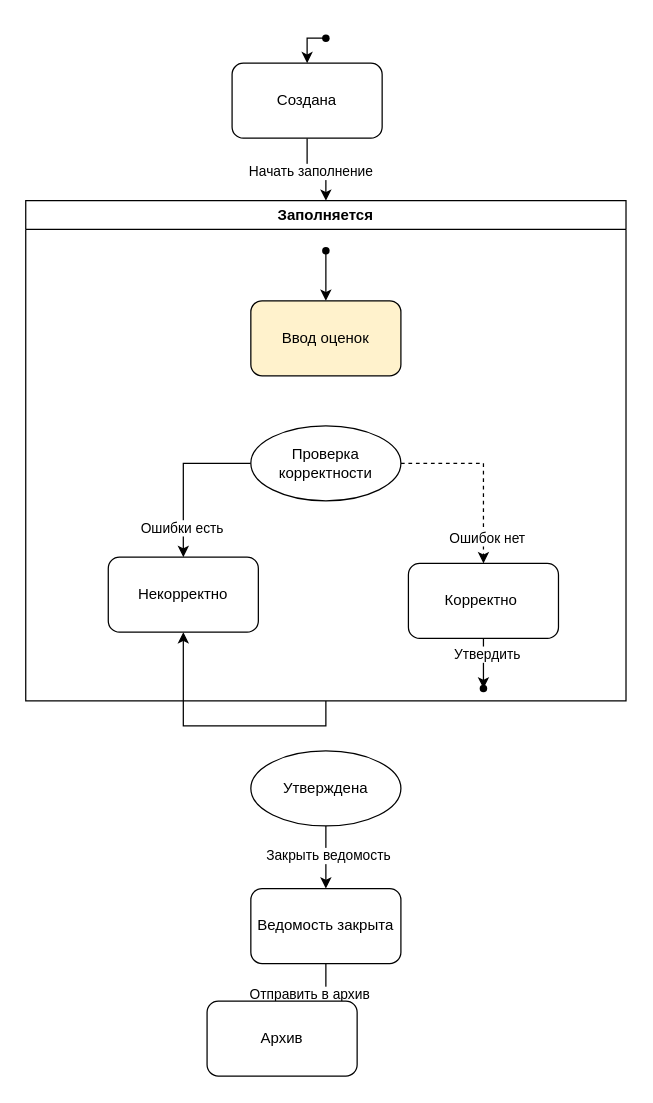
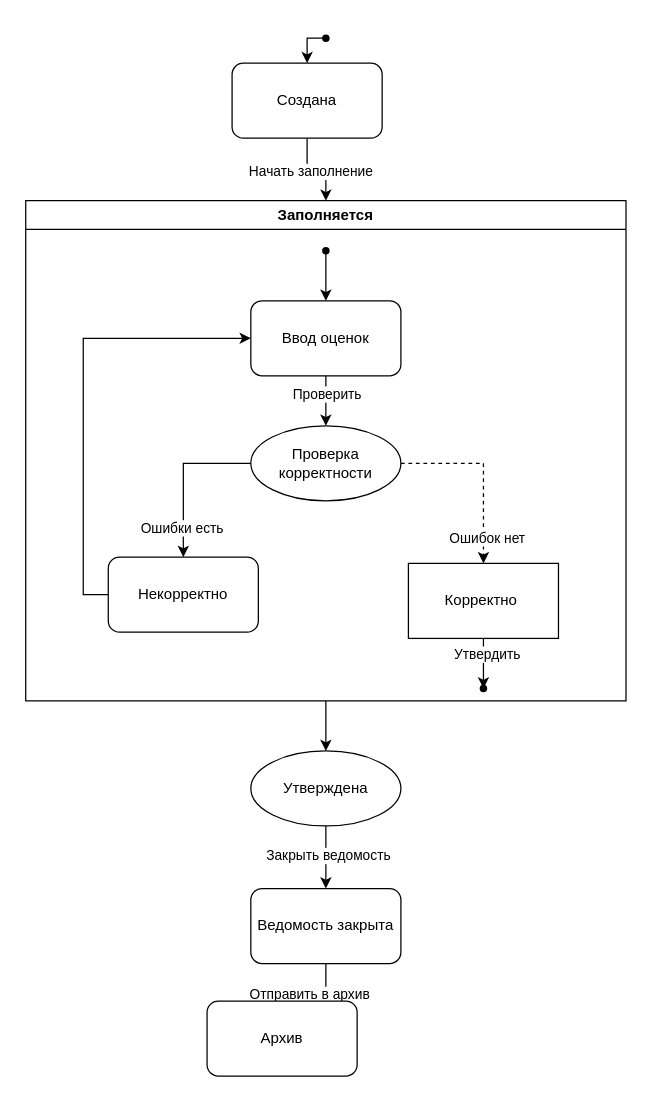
- <mxCell id="13" value="Ввод оценок" style="rounded=1;whiteSpace=wrap;html=1;fillColor=#fff2cc;" vertex="1" parent="8"><mxGeometry x="180" y="80" width="120" height="60" as="geometry" /></mxCell>
+ <mxCell id="13" value="Ввод оценок" style="rounded=1;whiteSpace=wrap;html=1;" vertex="1" parent="8"><mxGeometry x="180" y="80" width="120" height="60" as="geometry" /></mxCell>
+ <mxCell id="11" value="" style="edgeStyle=orthogonalEdgeStyle;rounded=0;orthogonalLoop=1;jettySize=auto;html=1;" edge="1" parent="8" source="13" target="18"><mxGeometry relative="1" as="geometry" /></mxCell>
+ <mxCell id="12" value="Проверить" style="edgeLabel;html=1;align=center;verticalAlign=middle;resizable=0;points=[];" vertex="1" connectable="0" parent="11"><mxGeometry x="-0.3" relative="1" as="geometry"><mxPoint as="offset" /></mxGeometry></mxCell>
+ <mxCell id="20" style="edgeStyle=orthogonalEdgeStyle;rounded=0;orthogonalLoop=1;jettySize=auto;html=1;entryX=0;entryY=0.5;entryDx=0;entryDy=0;" edge="1" parent="8" source="21" target="13"><mxGeometry relative="1" as="geometry"><Array as="points"><mxPoint x="46" y="315" /><mxPoint x="46" y="110" /></Array></mxGeometry></mxCell>
- <mxCell id="19" value="Корректно&amp;nbsp;" style="rounded=1;whiteSpace=wrap;html=1;" vertex="1" parent="8"><mxGeometry x="306" y="290" width="120" height="60" as="geometry" /></mxCell>
+ <mxCell id="19" value="Корректно&amp;nbsp;" style="whiteSpace=wrap;html=1;rounded=0;" vertex="1" parent="8"><mxGeometry x="306" y="290" width="120" height="60" as="geometry" /></mxCell>
- <mxCell id="7" style="edgeStyle=orthogonalEdgeStyle;rounded=0;orthogonalLoop=1;jettySize=auto;html=1;exitX=0.5;exitY=1;exitDx=0;exitDy=0;" edge="1" parent="1" source="8" target="21"><mxGeometry relative="1" as="geometry" /></mxCell>
+ <mxCell id="7" style="edgeStyle=orthogonalEdgeStyle;rounded=0;orthogonalLoop=1;jettySize=auto;html=1;exitX=0.5;exitY=1;exitDx=0;exitDy=0;" edge="1" parent="1" source="8" target="27"><mxGeometry relative="1" as="geometry" /></mxCell>
